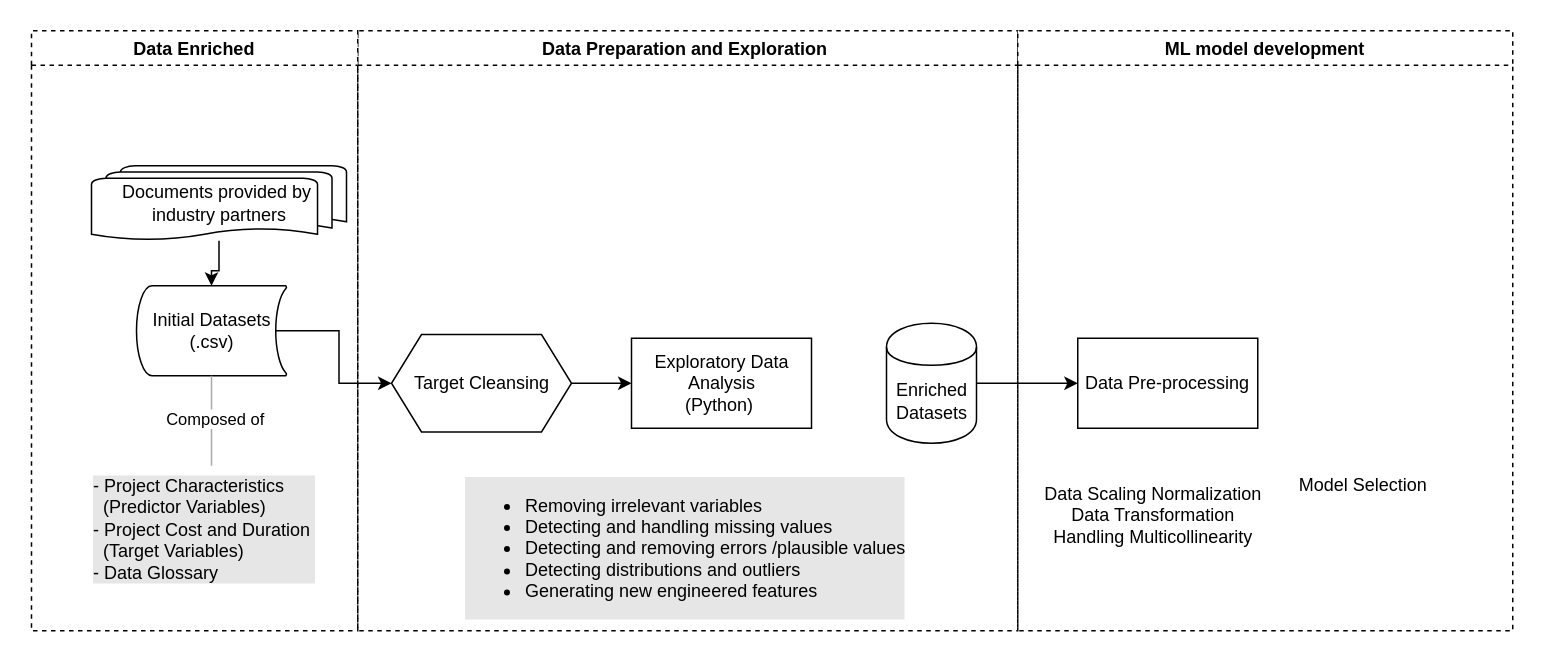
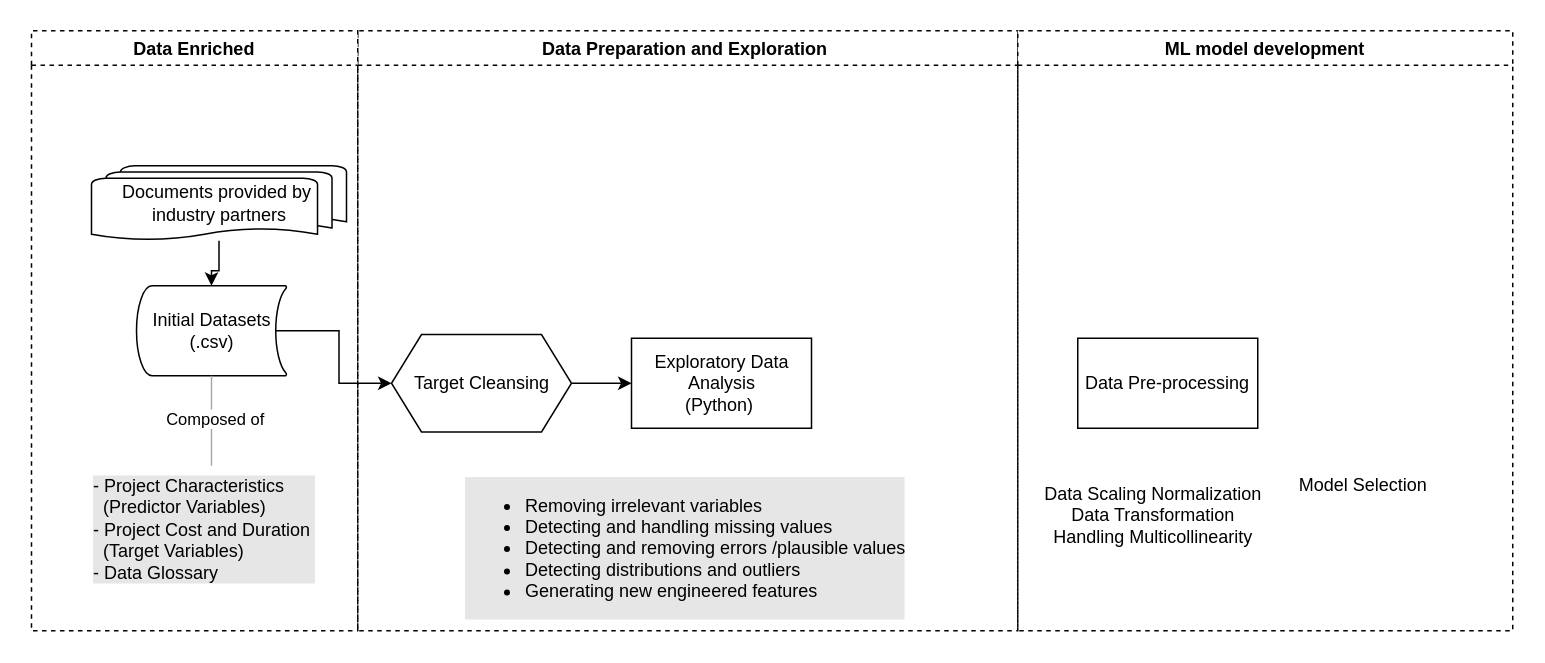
- <mxCell id="7" value="Enriched Datasets" style="shape=cylinder;whiteSpace=wrap;html=1;boundedLbl=1;backgroundOutline=1;" parent="2" vertex="1"><mxGeometry x="352.5" y="195" width="60" height="80" as="geometry" /></mxCell>
- <mxCell id="16" value="" style="edgeStyle=orthogonalEdgeStyle;rounded=0;orthogonalLoop=1;jettySize=auto;html=1;" parent="1" source="7" target="18" edge="1"><mxGeometry relative="1" as="geometry" /></mxCell>
